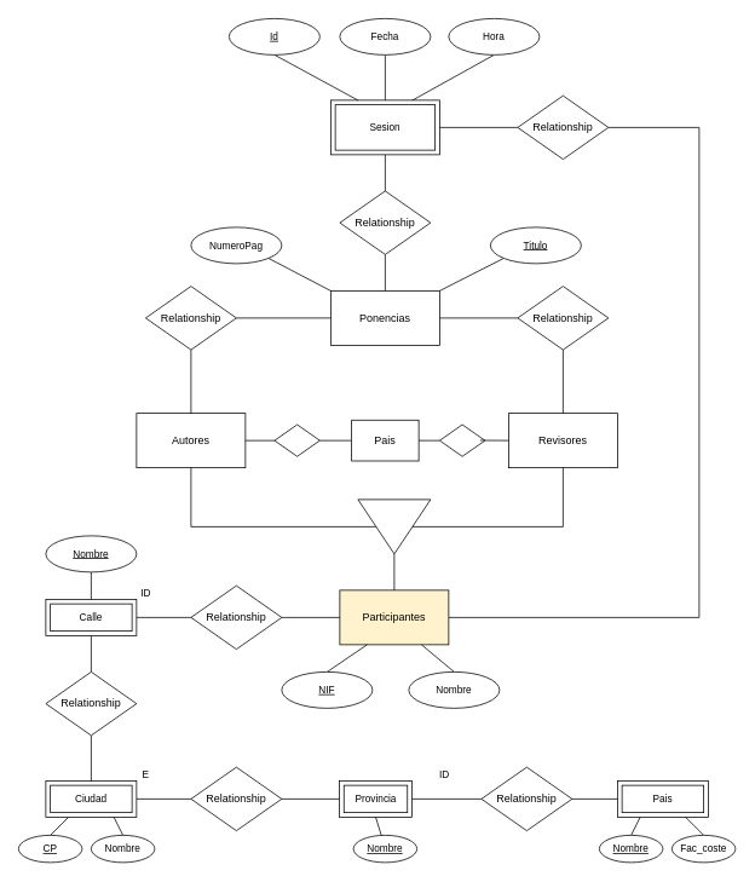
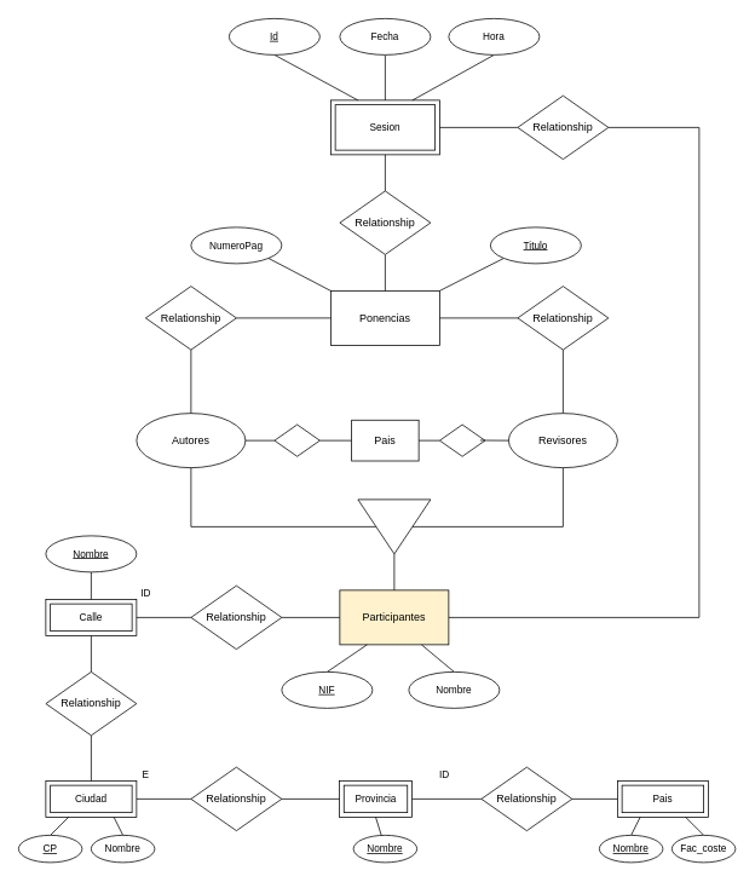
- <mxCell id="11" value="Autores" style="rounded=0;whiteSpace=wrap;html=1;" vertex="1" parent="1"><mxGeometry x="150" y="455" width="120" height="60" as="geometry" /></mxCell>
+ <mxCell id="11" value="Autores" style="ellipse;whiteSpace=wrap;html=1;" vertex="1" parent="1"><mxGeometry x="150" y="455" width="120" height="60" as="geometry" /></mxCell>
- <mxCell id="7" value="Revisores" style="rounded=0;whiteSpace=wrap;html=1;" vertex="1" parent="1"><mxGeometry x="560" y="455" width="120" height="60" as="geometry" /></mxCell>
+ <mxCell id="7" value="Revisores" style="ellipse;whiteSpace=wrap;html=1;" vertex="1" parent="1"><mxGeometry x="560" y="455" width="120" height="60" as="geometry" /></mxCell>
